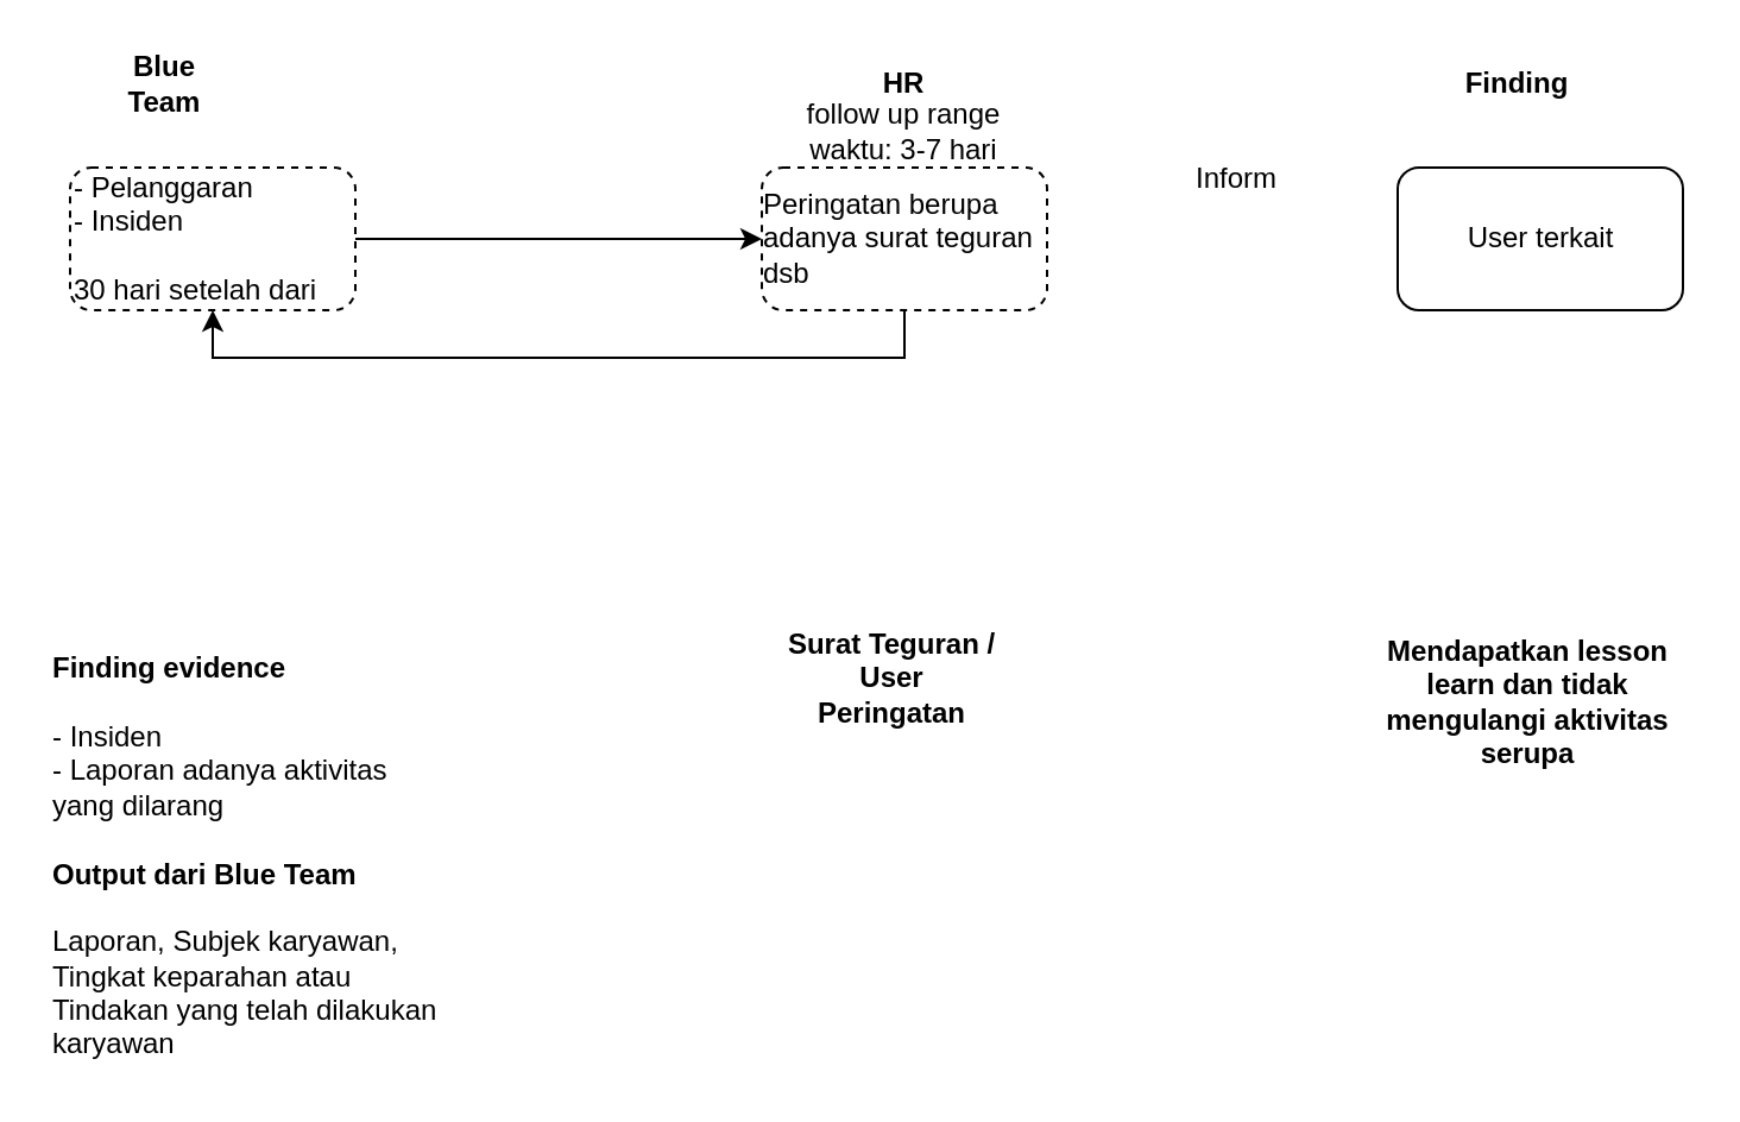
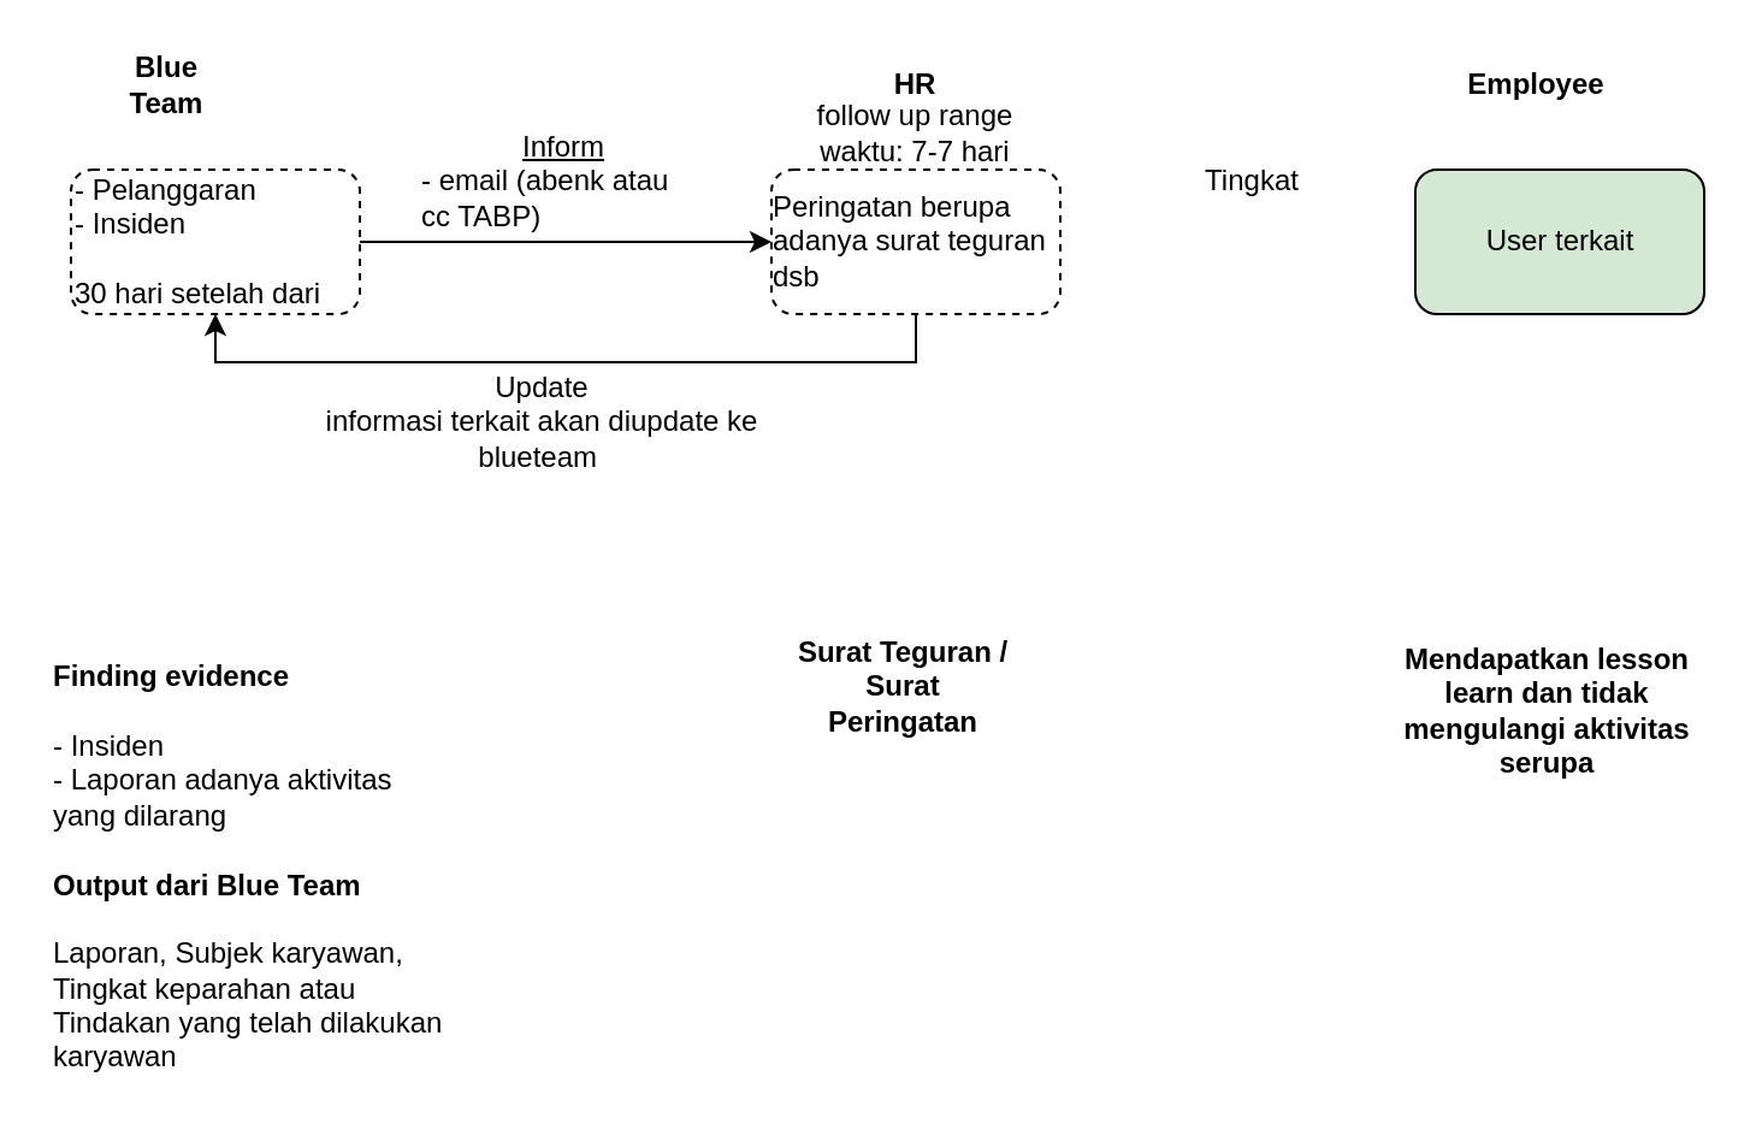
- <mxCell id="10" value="Finding" style="text;html=1;strokeColor=none;fillColor=none;align=center;verticalAlign=middle;whiteSpace=wrap;rounded=0;fontStyle=1" vertex="1" parent="1"><mxGeometry x="607.5" y="20" width="60" height="30" as="geometry" /></mxCell>
+ <mxCell id="10" value="Employee" style="text;html=1;strokeColor=none;fillColor=none;align=center;verticalAlign=middle;whiteSpace=wrap;rounded=0;fontStyle=1" vertex="1" parent="1"><mxGeometry x="607.5" y="20" width="60" height="30" as="geometry" /></mxCell>
- <mxCell id="15" value="follow up range waktu: 3-7 hari" style="text;html=1;strokeColor=none;fillColor=none;align=center;verticalAlign=middle;whiteSpace=wrap;rounded=0;" vertex="1" parent="1"><mxGeometry x="320" y="40" width="120" height="30" as="geometry" /></mxCell>
+ <mxCell id="15" value="follow up range waktu: 7-7 hari" style="text;html=1;strokeColor=none;fillColor=none;align=center;verticalAlign=middle;whiteSpace=wrap;rounded=0;" vertex="1" parent="1"><mxGeometry x="320" y="40" width="120" height="30" as="geometry" /></mxCell>
+ <mxCell id="13" value="&lt;u&gt;Inform&lt;/u&gt;&lt;br&gt;&lt;div style=&quot;text-align: left;&quot;&gt;- email (abenk atau cc TABP)&lt;/div&gt;" style="text;html=1;strokeColor=none;fillColor=none;align=center;verticalAlign=middle;whiteSpace=wrap;rounded=0;" vertex="1" parent="1"><mxGeometry x="174" y="60" width="120" height="30" as="geometry" /></mxCell>
- <mxCell id="14" value="Inform" style="text;html=1;strokeColor=none;fillColor=none;align=center;verticalAlign=middle;whiteSpace=wrap;rounded=0;" vertex="1" parent="1"><mxGeometry x="490" y="60" width="60" height="30" as="geometry" /></mxCell>
+ <mxCell id="14" value="Tingkat" style="text;html=1;strokeColor=none;fillColor=none;align=center;verticalAlign=middle;whiteSpace=wrap;rounded=0;" vertex="1" parent="1"><mxGeometry x="490" y="60" width="60" height="30" as="geometry" /></mxCell>
- <mxCell id="6" value="&lt;div style=&quot;text-align: left;&quot;&gt;User terkait&lt;/div&gt;" style="rounded=1;whiteSpace=wrap;html=1;" vertex="1" parent="1"><mxGeometry x="587.5" y="70" width="120" height="60" as="geometry" /></mxCell>
+ <mxCell id="6" value="&lt;div style=&quot;text-align: left;&quot;&gt;User terkait&lt;/div&gt;" style="rounded=1;whiteSpace=wrap;html=1;fillColor=#d5e8d4;" vertex="1" parent="1"><mxGeometry x="587.5" y="70" width="120" height="60" as="geometry" /></mxCell>
+ <mxCell id="16" value="Update&lt;br&gt;informasi terkait akan diupdate ke blueteam&amp;nbsp;" style="text;html=1;strokeColor=none;fillColor=none;align=center;verticalAlign=middle;whiteSpace=wrap;rounded=0;" vertex="1" parent="1"><mxGeometry x="130" y="160" width="190" height="30" as="geometry" /></mxCell>
- <mxCell id="11" value="Surat Teguran / User Peringatan" style="text;html=1;strokeColor=none;fillColor=none;align=center;verticalAlign=middle;whiteSpace=wrap;rounded=0;fontStyle=1" vertex="1" parent="1"><mxGeometry x="330" y="270" width="90" height="30" as="geometry" /></mxCell>
+ <mxCell id="11" value="Surat Teguran / Surat Peringatan" style="text;html=1;strokeColor=none;fillColor=none;align=center;verticalAlign=middle;whiteSpace=wrap;rounded=0;fontStyle=1" vertex="1" parent="1"><mxGeometry x="330" y="270" width="90" height="30" as="geometry" /></mxCell>
